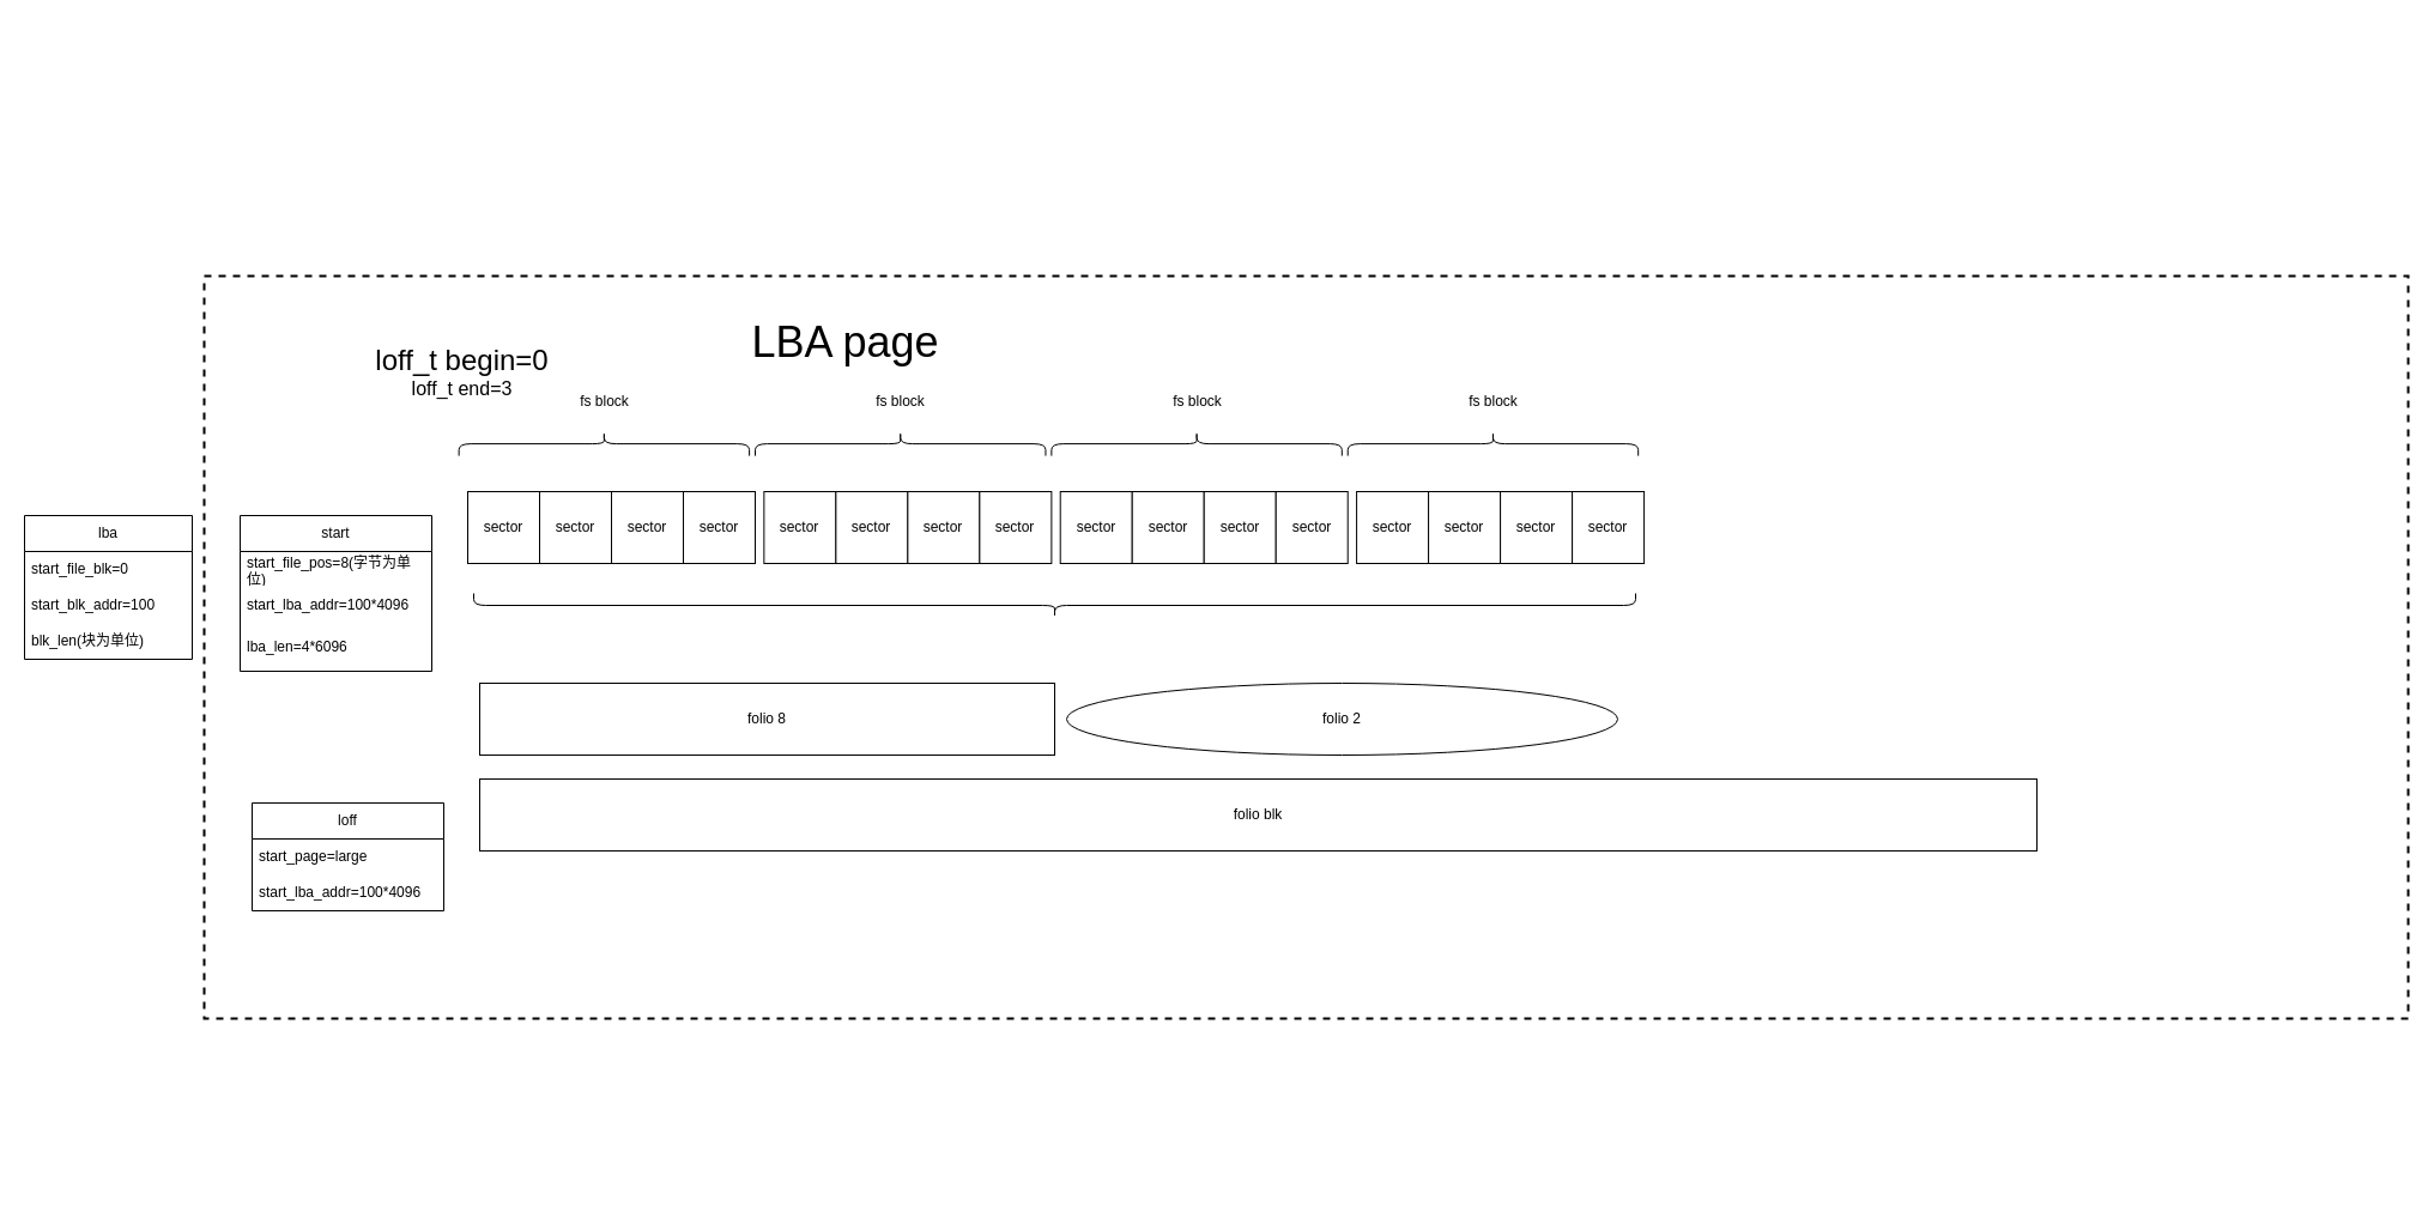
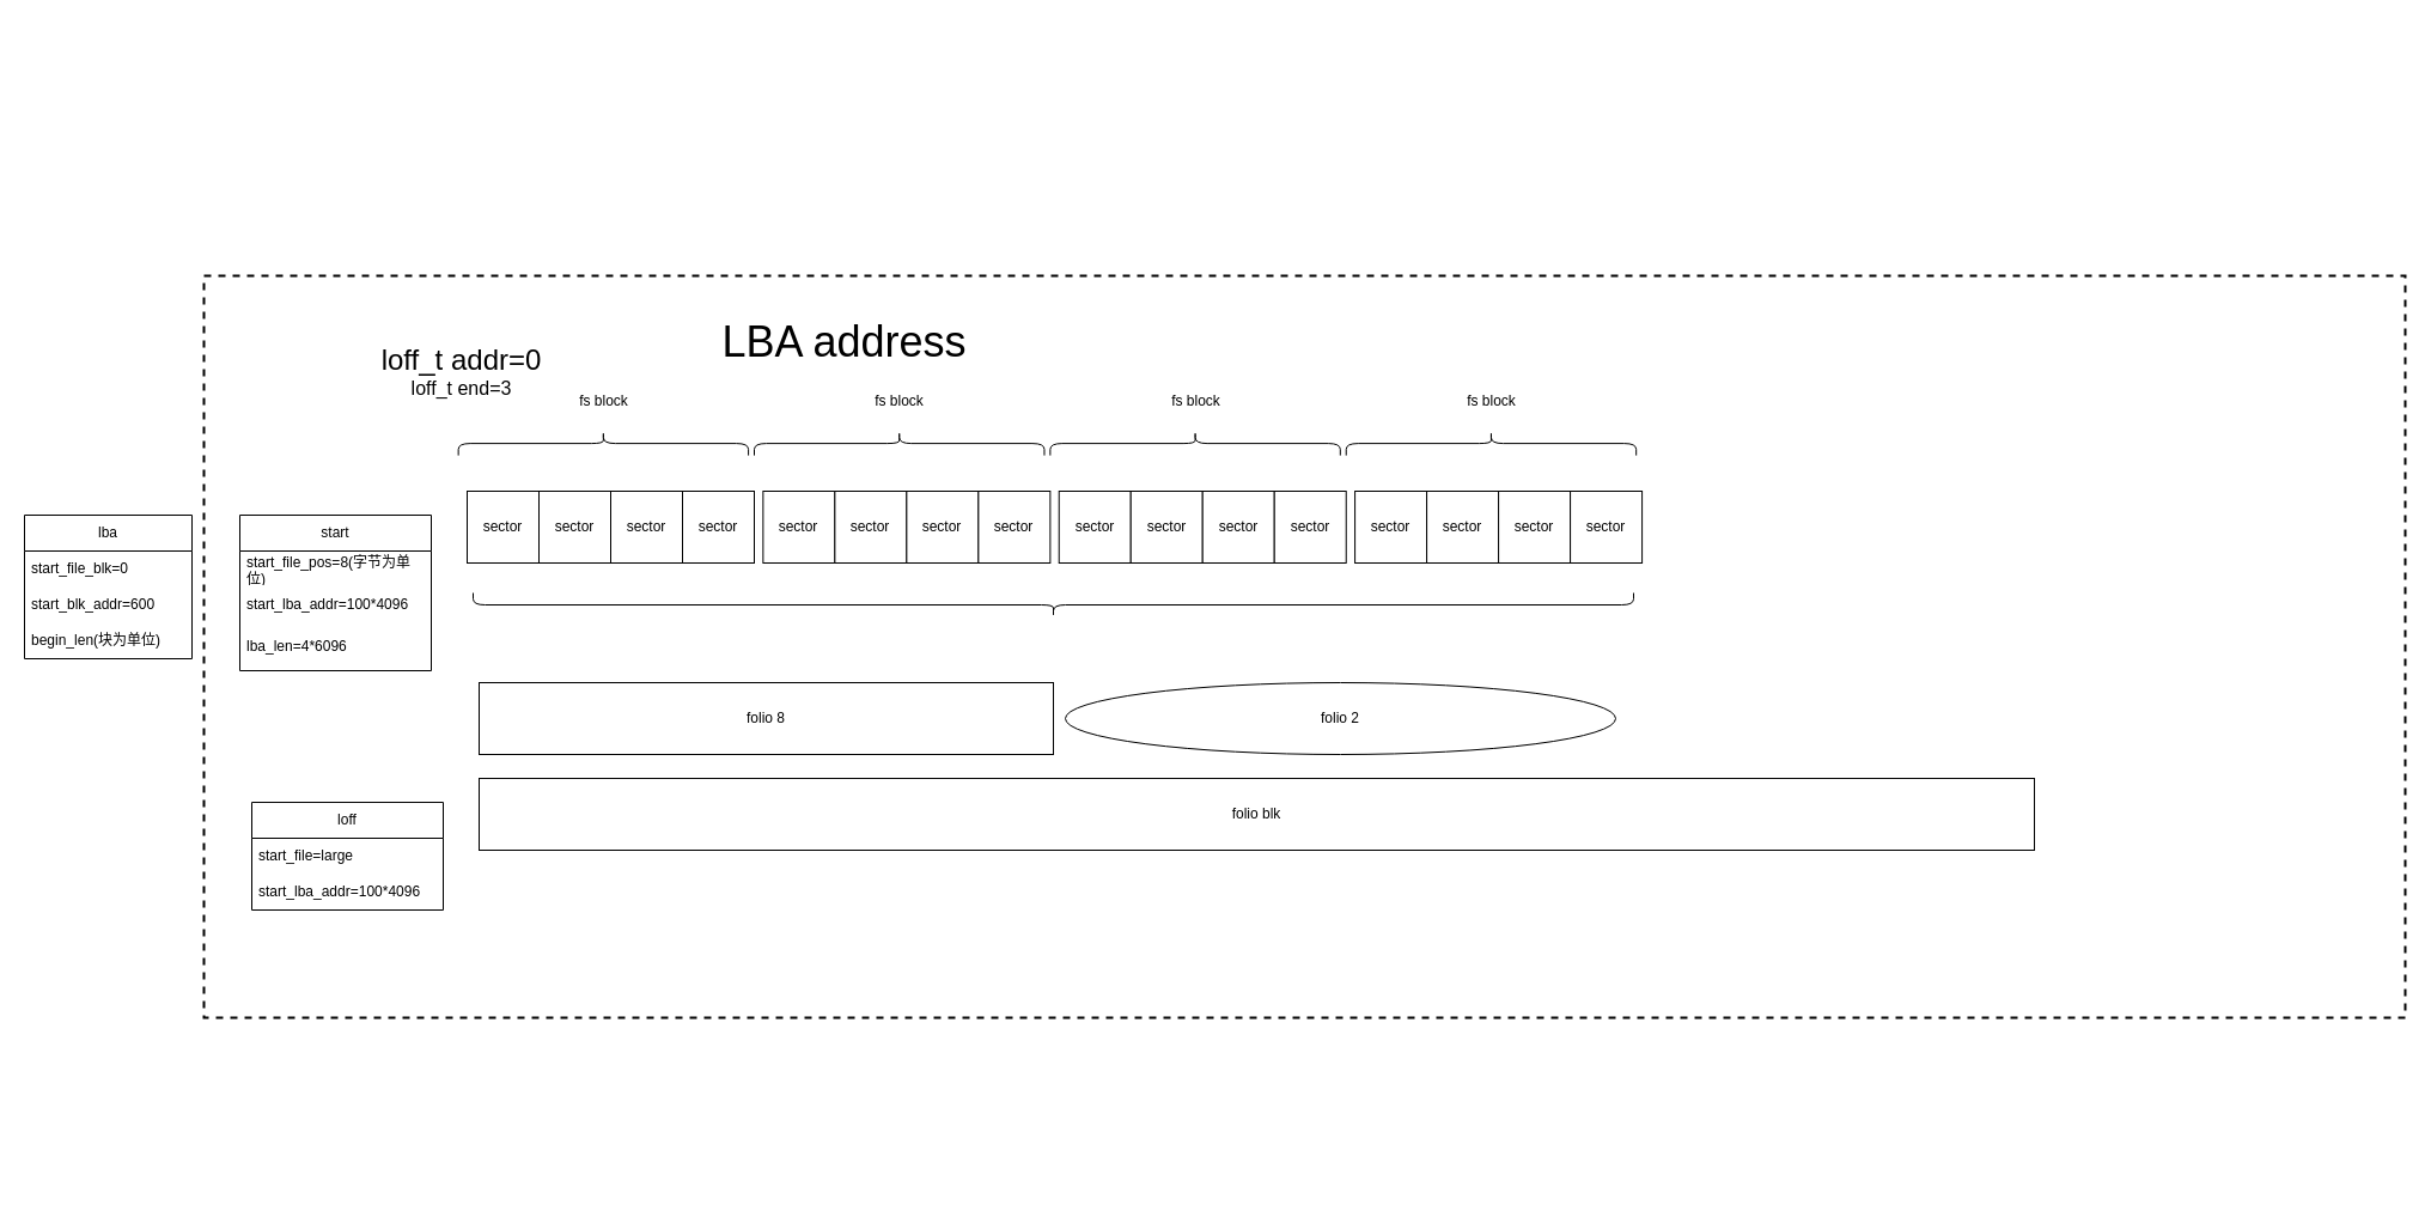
- <mxCell id="27" value="&lt;font style=&quot;font-size: 36px;&quot;&gt;LBA page&lt;/font&gt;" style="text;html=1;align=center;verticalAlign=middle;resizable=0;points=[];autosize=1;strokeColor=none;fillColor=none;" vertex="1" parent="1"><mxGeometry x="590" y="255" width="230" height="60" as="geometry" /></mxCell>
+ <mxCell id="27" value="&lt;font style=&quot;font-size: 36px;&quot;&gt;LBA address&lt;/font&gt;" style="text;html=1;align=center;verticalAlign=middle;resizable=0;points=[];autosize=1;strokeColor=none;fillColor=none;" vertex="1" parent="1"><mxGeometry x="590" y="255" width="230" height="60" as="geometry" /></mxCell>
- <mxCell id="36" value="&lt;font style=&quot;font-size: 24px;&quot;&gt;loff_t begin=0&lt;/font&gt;&lt;div&gt;&lt;font size=&quot;3&quot;&gt;loff_t end=3&lt;/font&gt;&lt;/div&gt;" style="text;html=1;align=center;verticalAlign=middle;resizable=0;points=[];autosize=1;strokeColor=none;fillColor=none;" vertex="1" parent="1"><mxGeometry y="280" width="170" height="60" as="geometry" x="300" /></mxCell>
+ <mxCell id="36" value="&lt;font style=&quot;font-size: 24px;&quot;&gt;loff_t addr=0&lt;/font&gt;&lt;div&gt;&lt;font size=&quot;3&quot;&gt;loff_t end=3&lt;/font&gt;&lt;/div&gt;" style="text;html=1;align=center;verticalAlign=middle;resizable=0;points=[];autosize=1;strokeColor=none;fillColor=none;" vertex="1" parent="1"><mxGeometry y="280" width="170" height="60" as="geometry" x="300" /></mxCell>
- <mxCell id="42" value="start_blk_addr=100" style="text;strokeColor=none;fillColor=none;align=left;verticalAlign=middle;spacingLeft=4;spacingRight=4;overflow=hidden;points=[[0,0.5],[1,0.5]];portConstraint=eastwest;rotatable=0;whiteSpace=wrap;html=1;" vertex="1" parent="40"><mxGeometry y="60" width="140" height="30" as="geometry" /></mxCell>
+ <mxCell id="42" value="start_blk_addr=600" style="text;strokeColor=none;fillColor=none;align=left;verticalAlign=middle;spacingLeft=4;spacingRight=4;overflow=hidden;points=[[0,0.5],[1,0.5]];portConstraint=eastwest;rotatable=0;whiteSpace=wrap;html=1;" vertex="1" parent="40"><mxGeometry y="60" width="140" height="30" as="geometry" /></mxCell>
- <mxCell id="43" value="blk_len(块为单位)" style="text;strokeColor=none;fillColor=none;align=left;verticalAlign=middle;spacingLeft=4;spacingRight=4;overflow=hidden;points=[[0,0.5],[1,0.5]];portConstraint=eastwest;rotatable=0;whiteSpace=wrap;html=1;" vertex="1" parent="40"><mxGeometry y="90" width="140" height="30" as="geometry" /></mxCell>
+ <mxCell id="43" value="begin_len(块为单位)" style="text;strokeColor=none;fillColor=none;align=left;verticalAlign=middle;spacingLeft=4;spacingRight=4;overflow=hidden;points=[[0,0.5],[1,0.5]];portConstraint=eastwest;rotatable=0;whiteSpace=wrap;html=1;" vertex="1" parent="40"><mxGeometry y="90" width="140" height="30" as="geometry" /></mxCell>
- <mxCell id="50" value="start_page=large" style="text;strokeColor=none;fillColor=none;align=left;verticalAlign=middle;spacingLeft=4;spacingRight=4;overflow=hidden;points=[[0,0.5],[1,0.5]];portConstraint=eastwest;rotatable=0;whiteSpace=wrap;html=1;" vertex="1" parent="49"><mxGeometry y="30" width="160" height="30" as="geometry" /></mxCell>
+ <mxCell id="50" value="start_file=large" style="text;strokeColor=none;fillColor=none;align=left;verticalAlign=middle;spacingLeft=4;spacingRight=4;overflow=hidden;points=[[0,0.5],[1,0.5]];portConstraint=eastwest;rotatable=0;whiteSpace=wrap;html=1;" vertex="1" parent="49"><mxGeometry y="30" width="160" height="30" as="geometry" /></mxCell>
